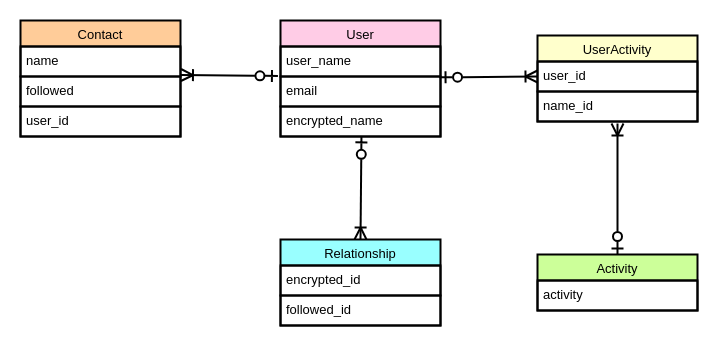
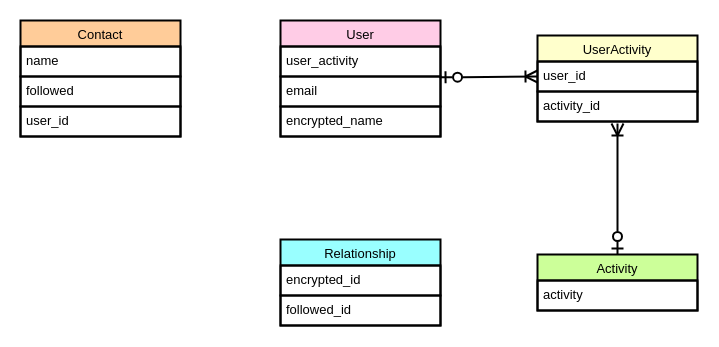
- <mxCell id="3" value="user_name" style="text;strokeColor=#000000;fillColor=none;spacingLeft=4;spacingRight=4;overflow=hidden;rotatable=0;points=[[0,0.5],[1,0.5]];portConstraint=eastwest;fontSize=13;fontColor=#000000;labelBackgroundColor=none;strokeWidth=2;" parent="2" vertex="1"><mxGeometry y="26" width="160" height="30" as="geometry" /></mxCell>
+ <mxCell id="3" value="user_activity" style="text;strokeColor=#000000;fillColor=none;spacingLeft=4;spacingRight=4;overflow=hidden;rotatable=0;points=[[0,0.5],[1,0.5]];portConstraint=eastwest;fontSize=13;fontColor=#000000;labelBackgroundColor=none;strokeWidth=2;" parent="2" vertex="1"><mxGeometry y="26" width="160" height="30" as="geometry" /></mxCell>
- <mxCell id="21" value="" style="fontSize=13;html=1;endArrow=ERoneToMany;startArrow=ERzeroToOne;exitX=-0.016;exitY=-0.017;exitDx=0;exitDy=0;exitPerimeter=0;entryX=1.003;entryY=-0.05;entryDx=0;entryDy=0;endSize=9;startSize=9;startFill=0;fontColor=#000000;labelBackgroundColor=none;strokeColor=#000000;strokeWidth=2;entryPerimeter=0;" edge="1" parent="1" source="4" target="19"><mxGeometry width="100" height="100" relative="1" as="geometry"><mxPoint x="204" y="-33.16" as="sourcePoint" /><mxPoint x="301.96" y="-34" as="targetPoint" /></mxGeometry></mxCell>
- <mxCell id="8" value="name_id" style="text;strokeColor=#000000;fillColor=none;spacingLeft=4;spacingRight=4;overflow=hidden;rotatable=0;points=[[0,0.5],[1,0.5]];portConstraint=eastwest;fontSize=13;fontColor=#000000;labelBackgroundColor=none;strokeWidth=2;" parent="6" vertex="1"><mxGeometry y="56" width="160" height="30" as="geometry" /></mxCell>
+ <mxCell id="8" value="activity_id" style="text;strokeColor=#000000;fillColor=none;spacingLeft=4;spacingRight=4;overflow=hidden;rotatable=0;points=[[0,0.5],[1,0.5]];portConstraint=eastwest;fontSize=13;fontColor=#000000;labelBackgroundColor=none;strokeWidth=2;" parent="6" vertex="1"><mxGeometry y="56" width="160" height="30" as="geometry" /></mxCell>
- <mxCell id="14" value="" style="fontSize=13;html=1;endArrow=ERoneToMany;startArrow=ERzeroToOne;exitX=0.506;exitY=0.995;exitDx=0;exitDy=0;exitPerimeter=0;entryX=0.5;entryY=0;entryDx=0;entryDy=0;endSize=9;startSize=9;startFill=0;fontColor=#000000;labelBackgroundColor=none;strokeColor=#000000;strokeWidth=2;" parent="1" source="5" target="9" edge="1"><mxGeometry width="100" height="100" relative="1" as="geometry"><mxPoint x="381" y="189" as="sourcePoint" /><mxPoint x="481" y="89" as="targetPoint" /></mxGeometry></mxCell>
